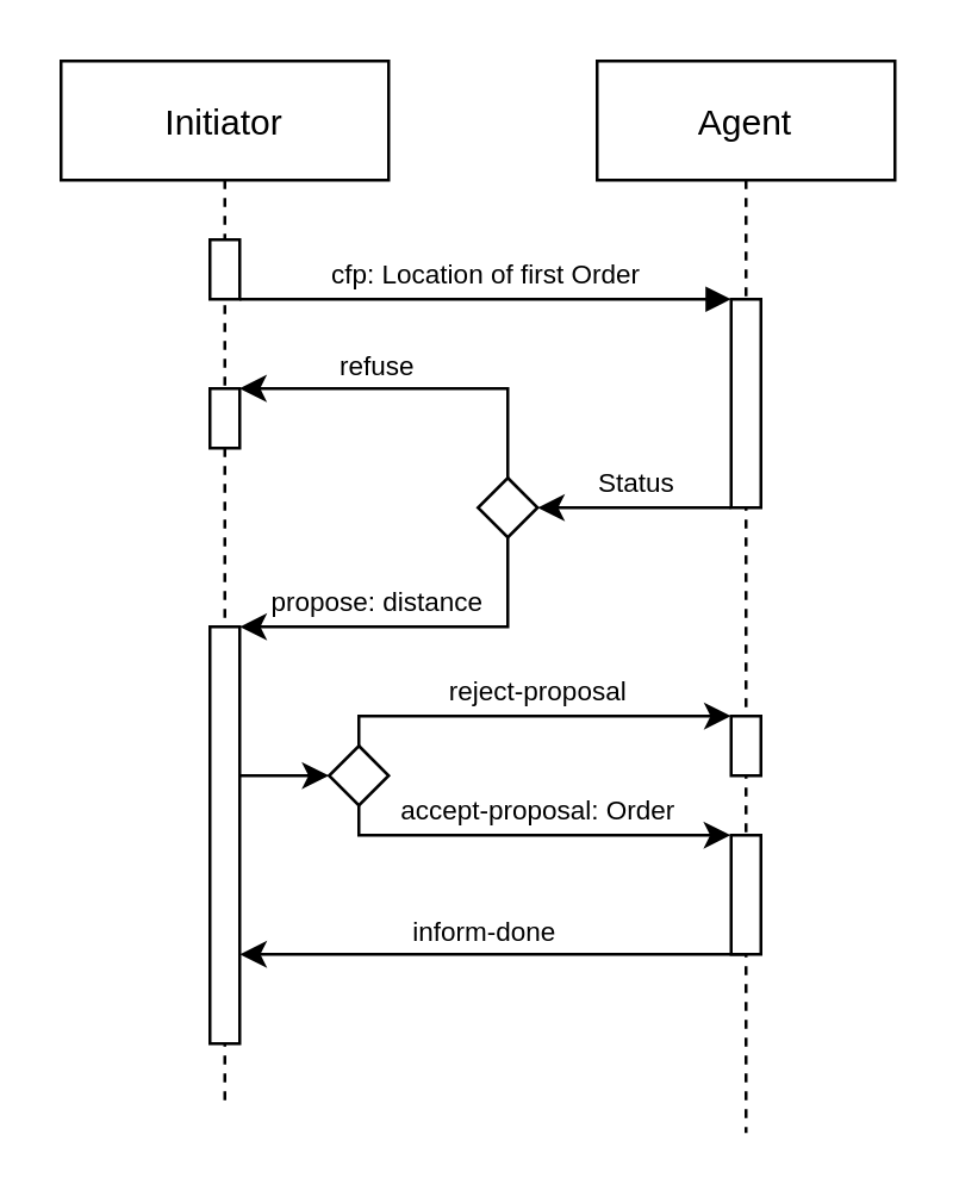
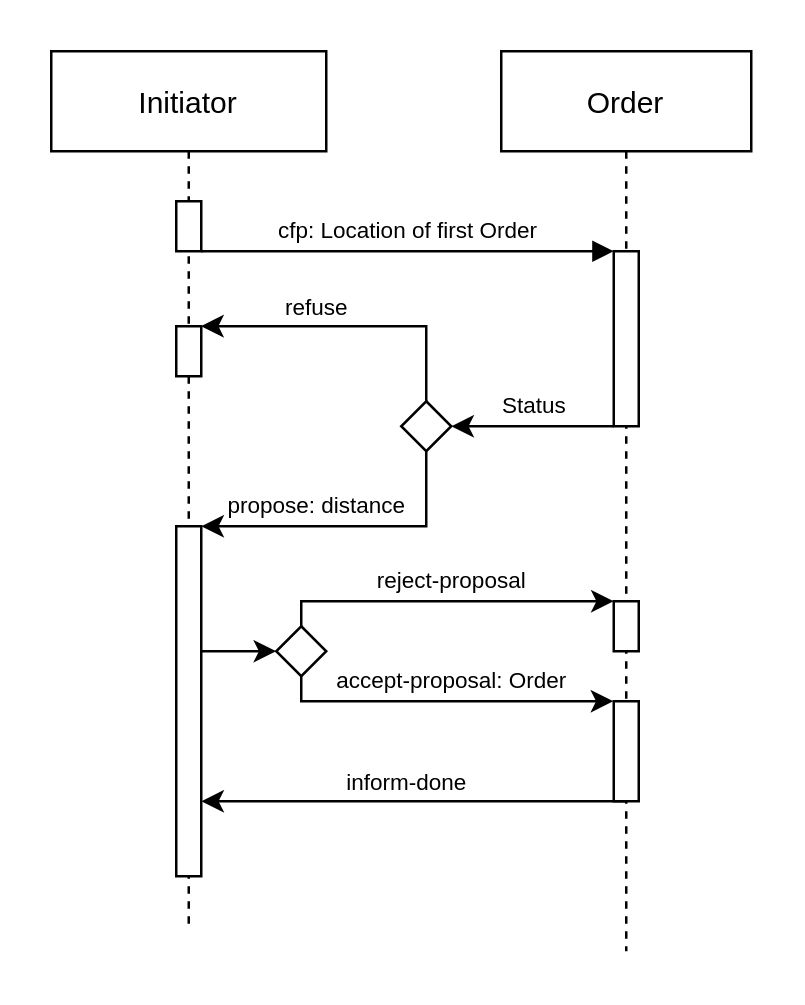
- <mxCell id="8" value="Agent" style="shape=umlLifeline;perimeter=lifelinePerimeter;container=1;collapsible=0;recursiveResize=0;rounded=0;shadow=0;strokeWidth=1;" parent="1" vertex="1"><mxGeometry x="200" y="20" width="100" height="360" as="geometry" /></mxCell>
+ <mxCell id="8" value="Order" style="shape=umlLifeline;perimeter=lifelinePerimeter;container=1;collapsible=0;recursiveResize=0;rounded=0;shadow=0;strokeWidth=1;" parent="1" vertex="1"><mxGeometry x="200" y="20" width="100" height="360" as="geometry" /></mxCell>
